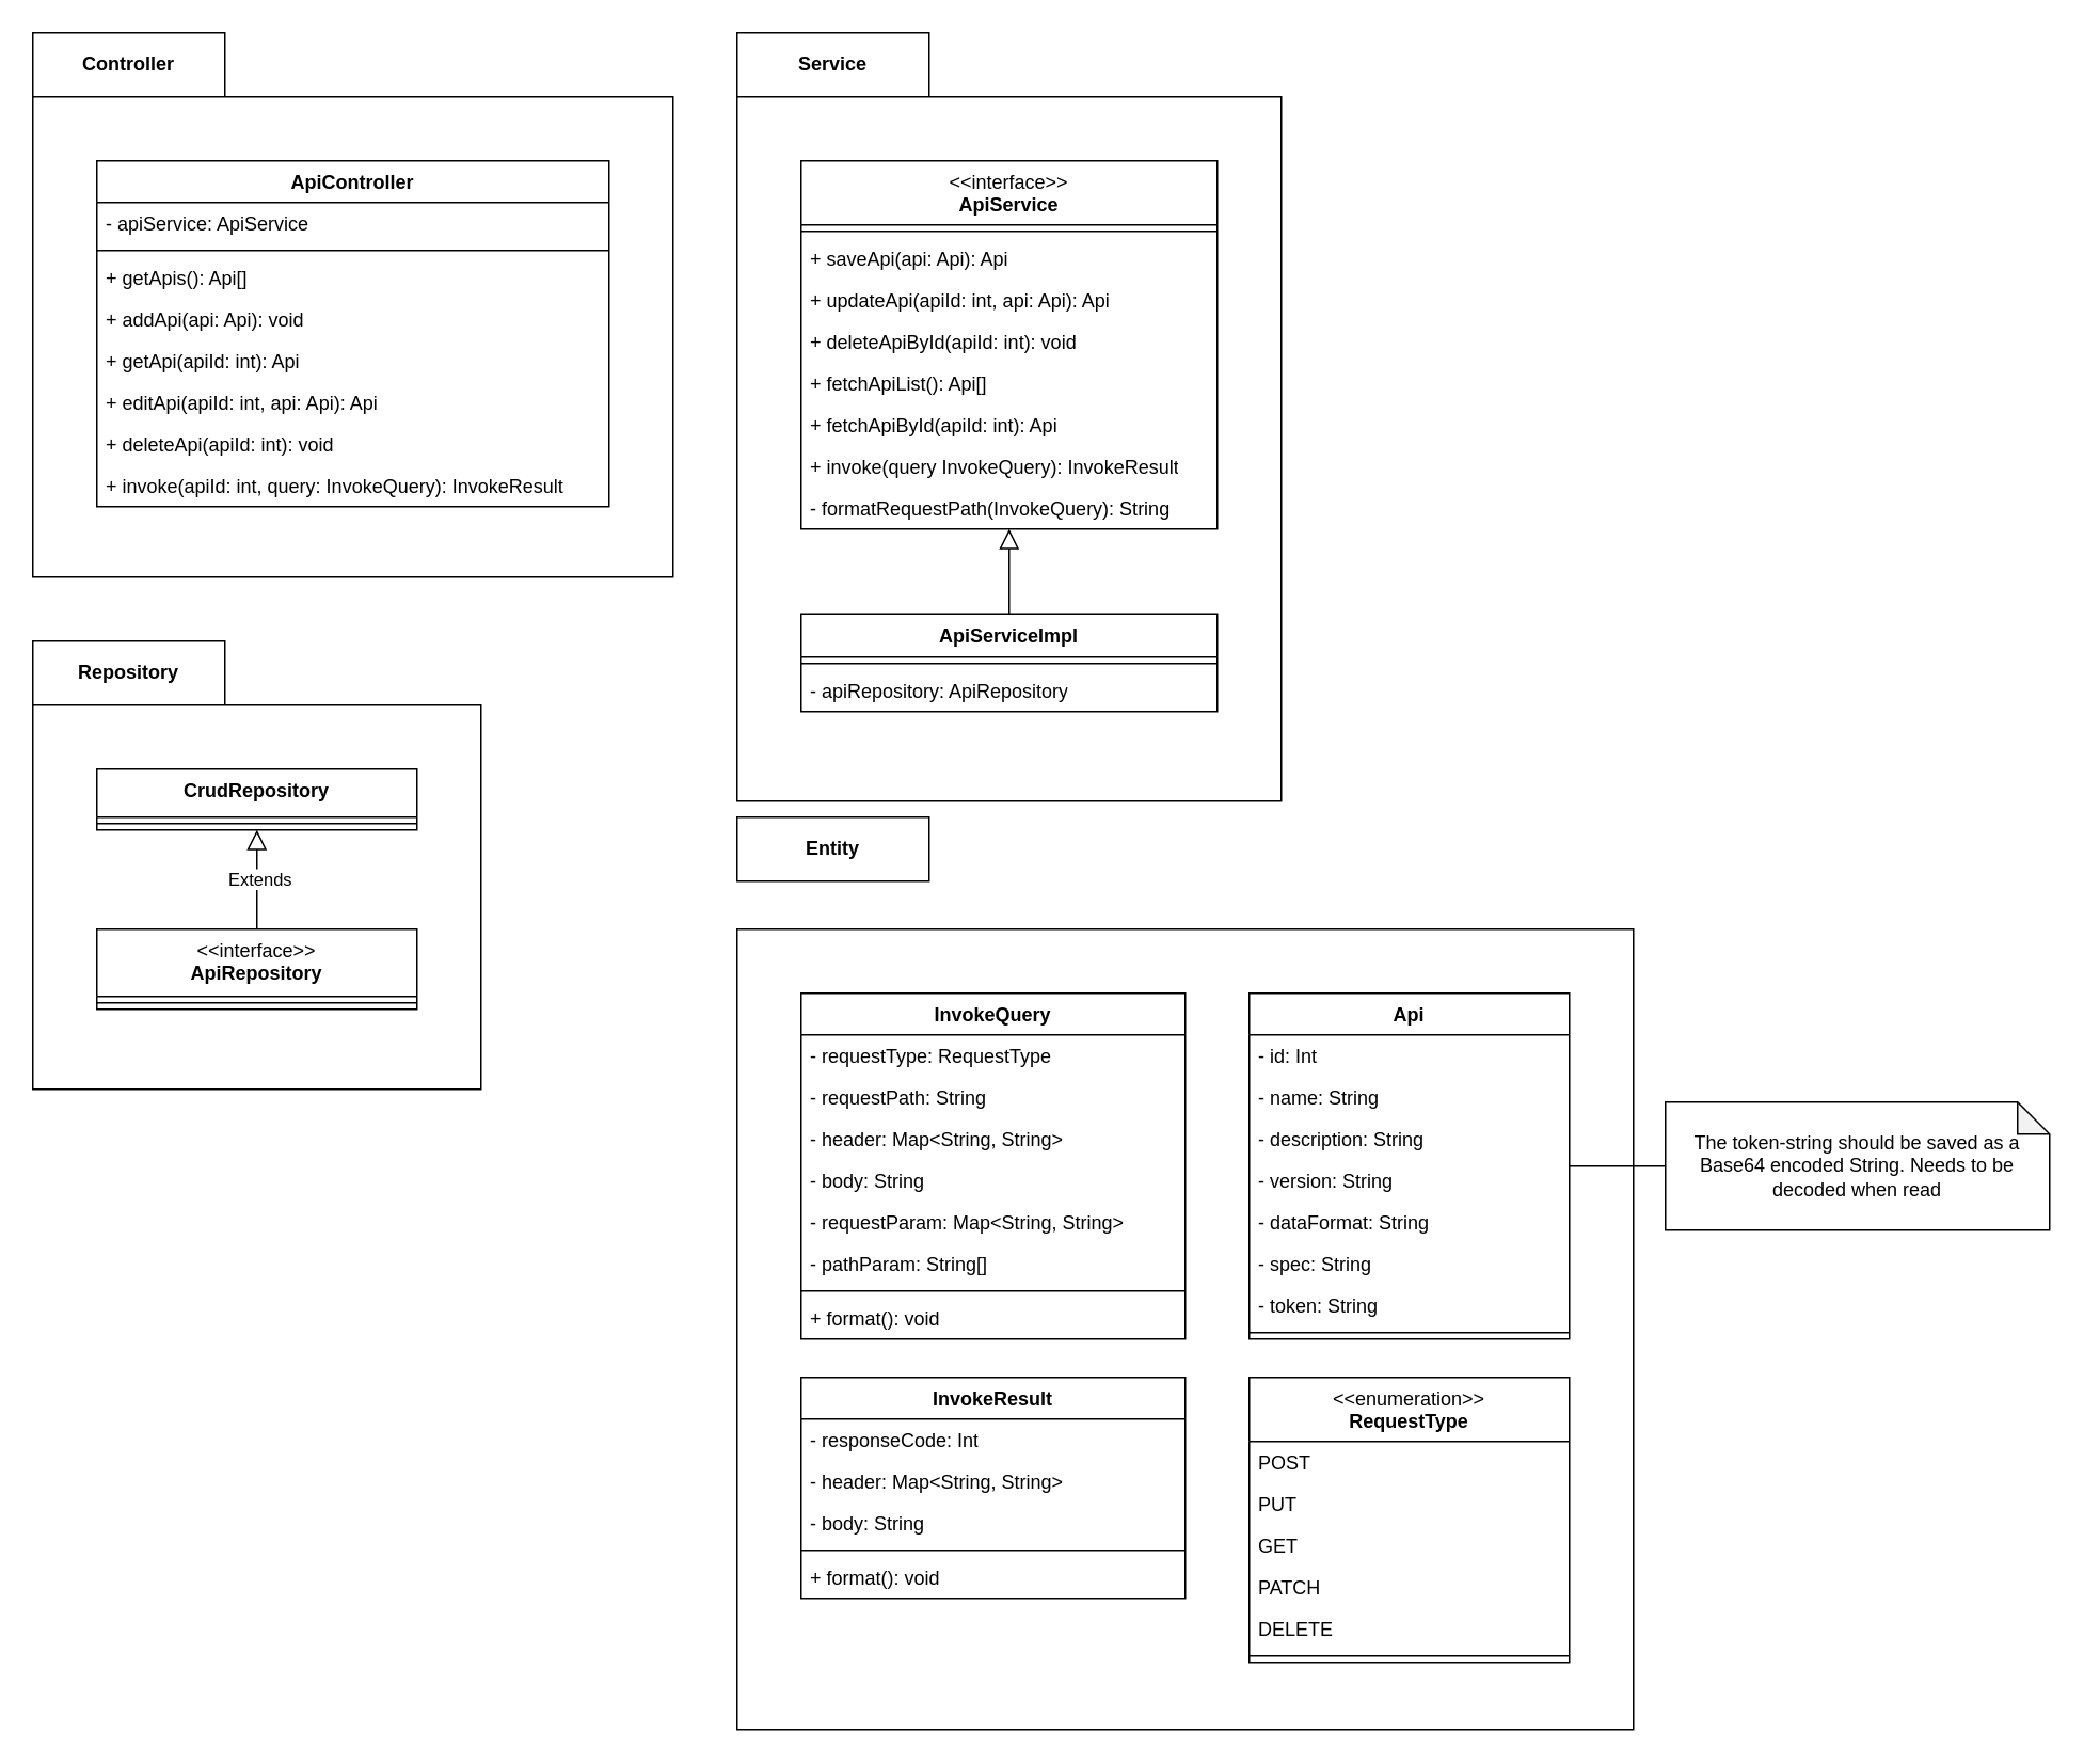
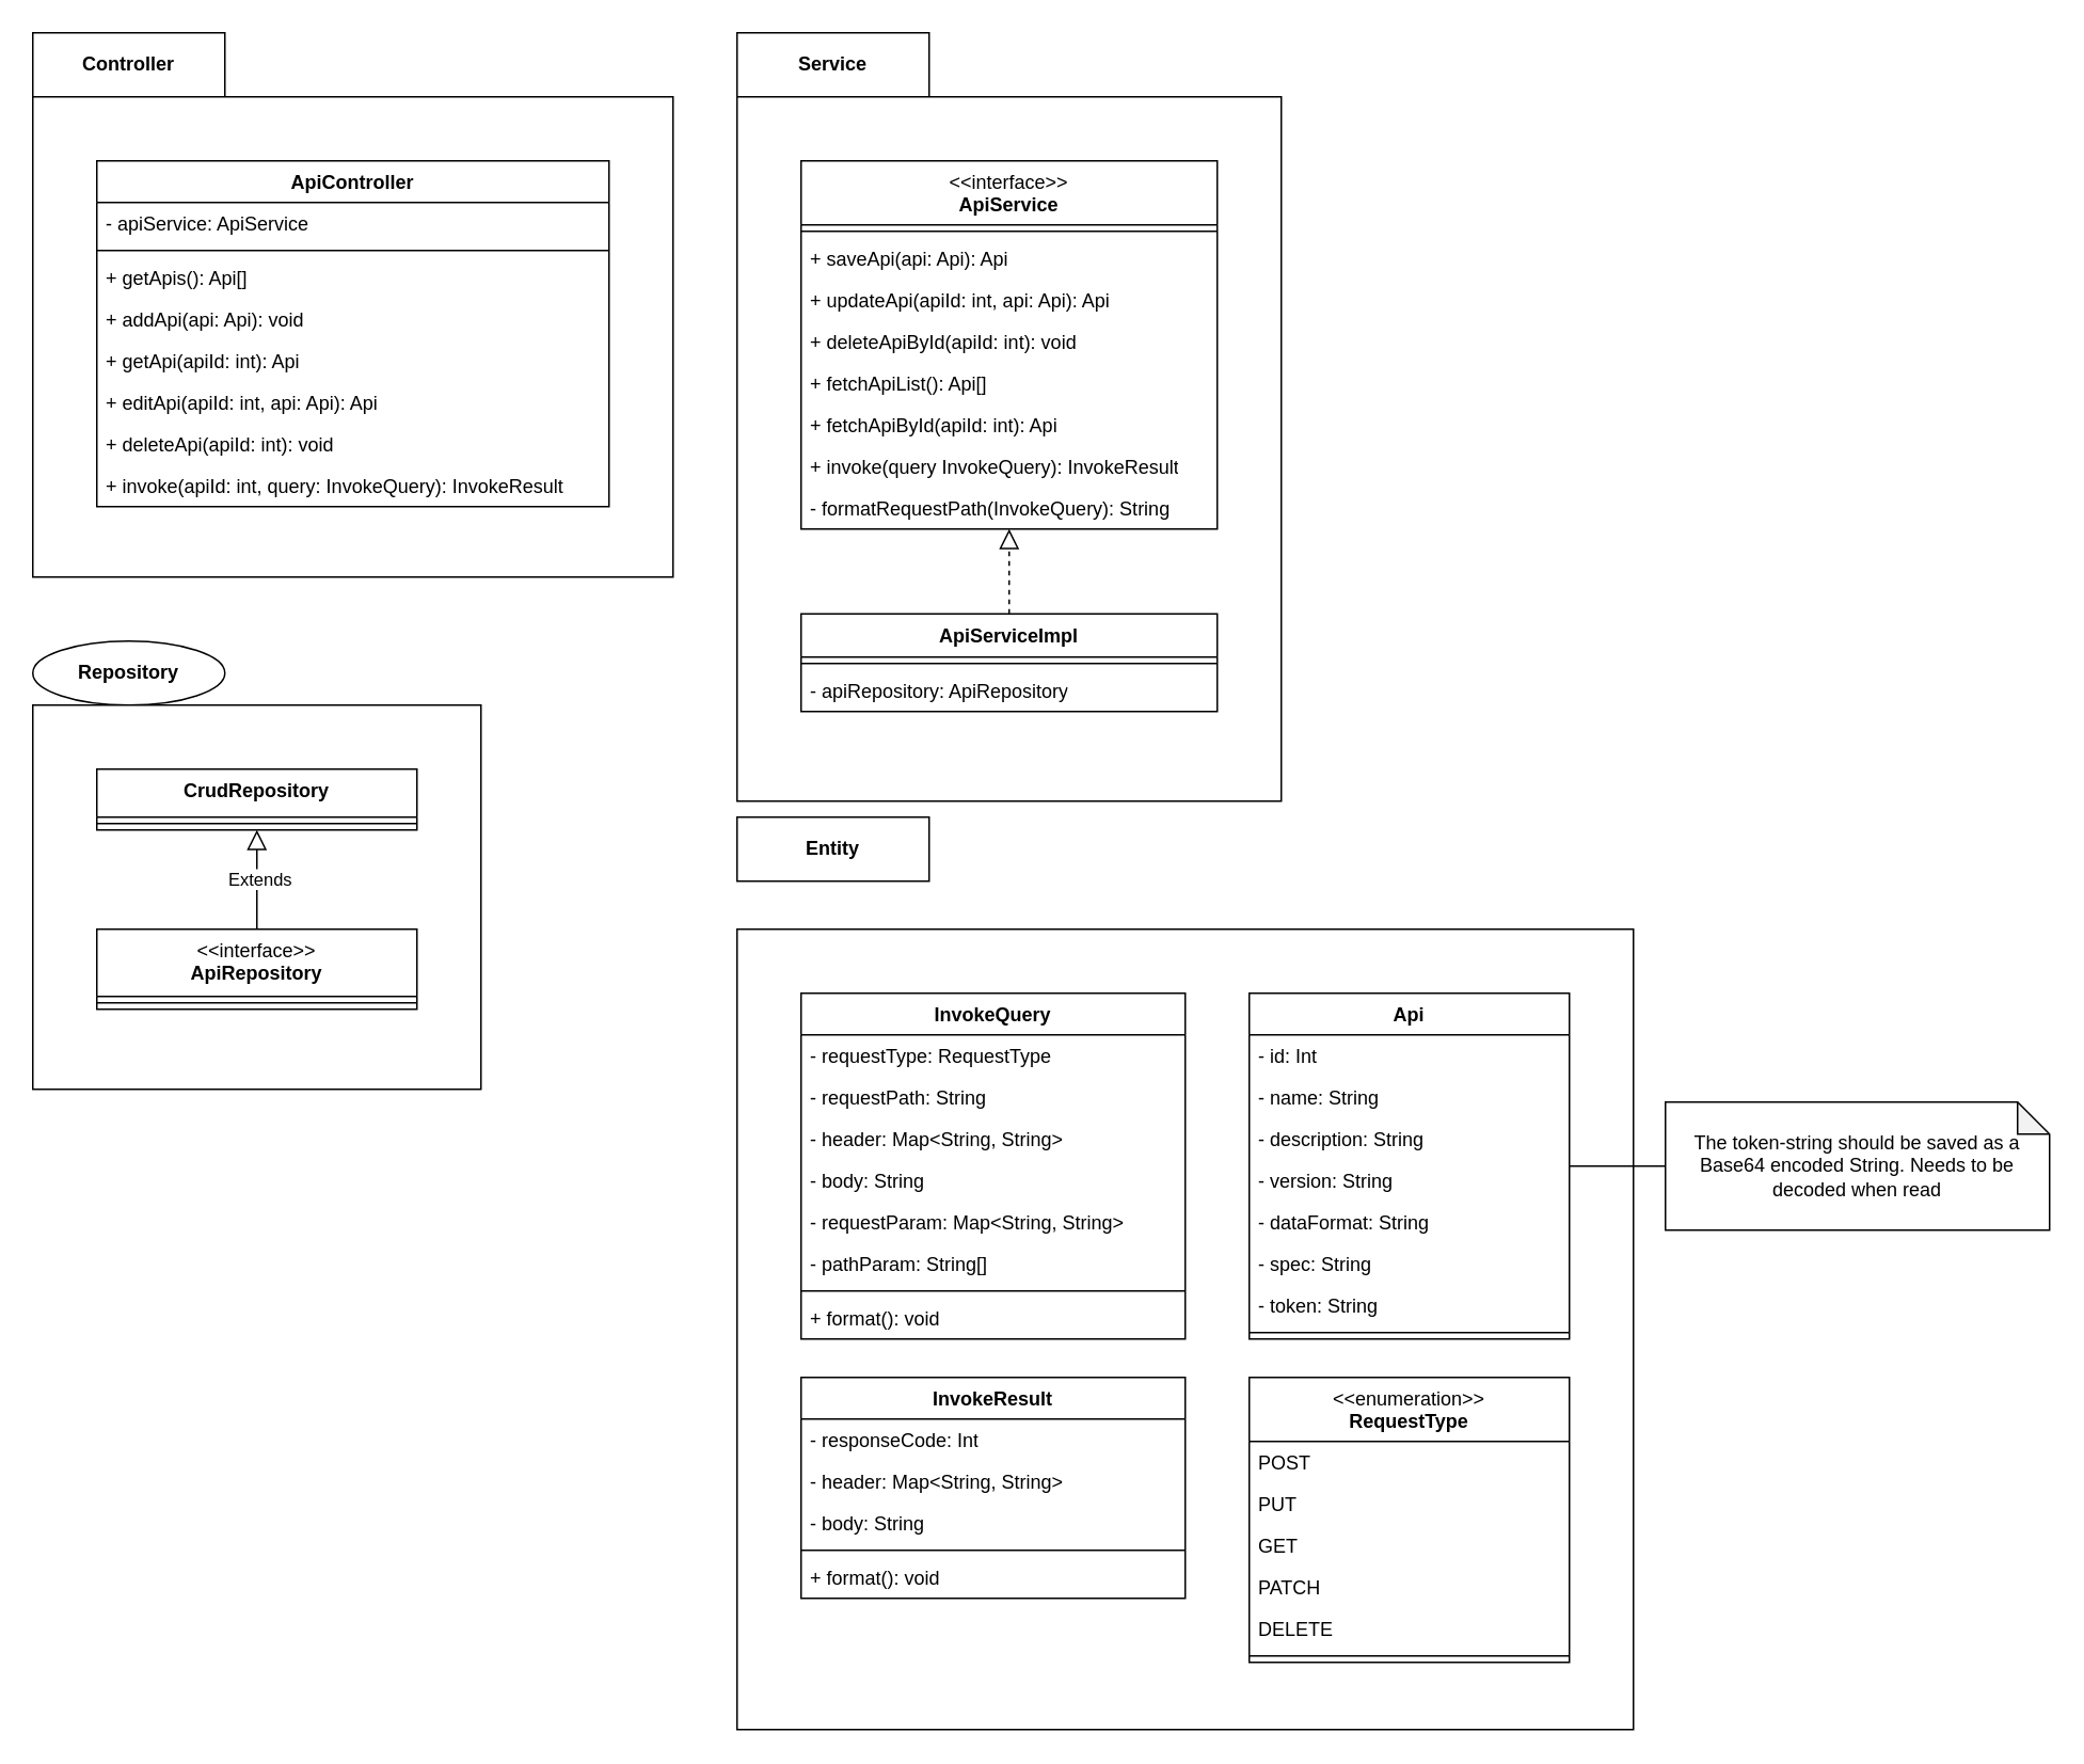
- <mxCell id="43" style="edgeStyle=orthogonalEdgeStyle;rounded=0;orthogonalLoop=1;jettySize=auto;html=1;dashed=0;endArrow=block;endFill=0;endSize=10;" parent="1" source="44" target="34" edge="1"><mxGeometry relative="1" as="geometry" /></mxCell>
+ <mxCell id="43" style="edgeStyle=orthogonalEdgeStyle;rounded=0;orthogonalLoop=1;jettySize=auto;html=1;dashed=1;endArrow=block;endFill=0;endSize=10;" parent="1" source="44" target="34" edge="1"><mxGeometry relative="1" as="geometry" /></mxCell>
- <mxCell id="4" value="Repository" style="rounded=0;whiteSpace=wrap;html=1;fontStyle=1" parent="1" vertex="1"><mxGeometry x="20" y="400" width="120" height="40" as="geometry" /></mxCell>
+ <mxCell id="4" value="Repository" style="ellipse;whiteSpace=wrap;html=1;fontStyle=1;" parent="1" vertex="1"><mxGeometry x="20" y="400" width="120" height="40" as="geometry" /></mxCell>
